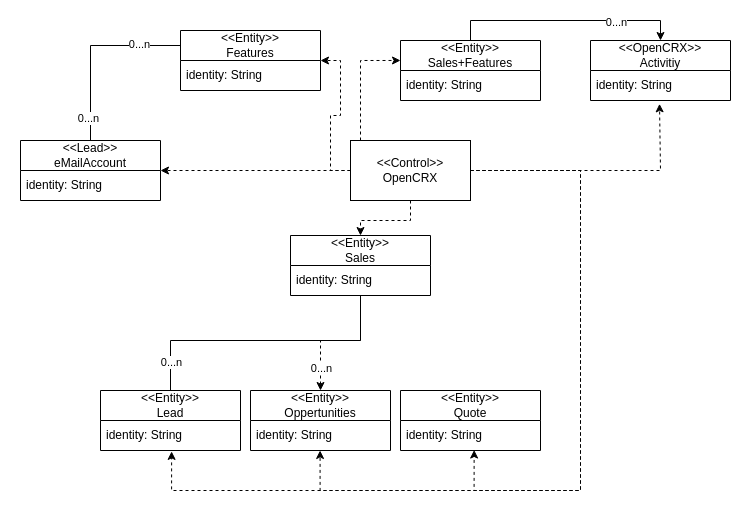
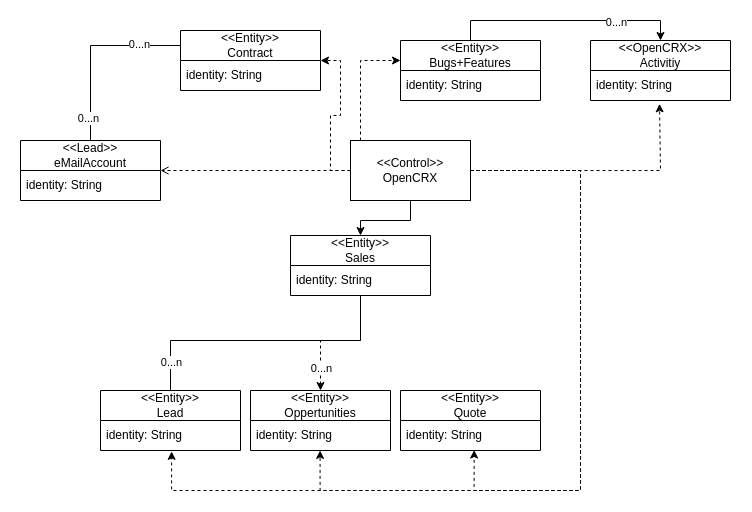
- <mxCell id="7" value="&lt;div&gt;&amp;lt;&amp;lt;Entity&amp;gt;&amp;gt;&lt;/div&gt;Features" style="swimlane;fontStyle=0;childLayout=stackLayout;horizontal=1;startSize=30;horizontalStack=0;resizeParent=1;resizeParentMax=0;resizeLast=0;collapsible=1;marginBottom=0;whiteSpace=wrap;html=1;" vertex="1" parent="1"><mxGeometry x="180" y="30" width="140" height="60" as="geometry" /></mxCell>
+ <mxCell id="7" value="&lt;div&gt;&amp;lt;&amp;lt;Entity&amp;gt;&amp;gt;&lt;/div&gt;Contract" style="swimlane;fontStyle=0;childLayout=stackLayout;horizontal=1;startSize=30;horizontalStack=0;resizeParent=1;resizeParentMax=0;resizeLast=0;collapsible=1;marginBottom=0;whiteSpace=wrap;html=1;" vertex="1" parent="1"><mxGeometry x="180" y="30" width="140" height="60" as="geometry" /></mxCell>
- <mxCell id="22" value="&lt;div&gt;&amp;lt;&amp;lt;Entity&amp;gt;&amp;gt;&lt;/div&gt;Sales+Features" style="swimlane;fontStyle=0;childLayout=stackLayout;horizontal=1;startSize=30;horizontalStack=0;resizeParent=1;resizeParentMax=0;resizeLast=0;collapsible=1;marginBottom=0;whiteSpace=wrap;html=1;" vertex="1" parent="1"><mxGeometry x="400" y="40" width="140" height="60" as="geometry" /></mxCell>
+ <mxCell id="22" value="&lt;div&gt;&amp;lt;&amp;lt;Entity&amp;gt;&amp;gt;&lt;/div&gt;Bugs+Features" style="swimlane;fontStyle=0;childLayout=stackLayout;horizontal=1;startSize=30;horizontalStack=0;resizeParent=1;resizeParentMax=0;resizeLast=0;collapsible=1;marginBottom=0;whiteSpace=wrap;html=1;" vertex="1" parent="1"><mxGeometry x="400" y="40" width="140" height="60" as="geometry" /></mxCell>
- <mxCell id="4" style="edgeStyle=orthogonalEdgeStyle;rounded=0;orthogonalLoop=1;jettySize=auto;html=1;entryX=1;entryY=0.5;entryDx=0;entryDy=0;dashed=1;" edge="1" parent="1" source="6" target="12"><mxGeometry relative="1" as="geometry" /></mxCell>
+ <mxCell id="4" style="edgeStyle=orthogonalEdgeStyle;rounded=0;orthogonalLoop=1;jettySize=auto;html=1;entryX=1;entryY=0.5;entryDx=0;entryDy=0;dashed=1;endArrow=open;" edge="1" parent="1" source="6" target="12"><mxGeometry relative="1" as="geometry" /></mxCell>
- <mxCell id="3" style="edgeStyle=orthogonalEdgeStyle;rounded=0;orthogonalLoop=1;jettySize=auto;html=1;entryX=0.5;entryY=0;entryDx=0;entryDy=0;dashed=1;" edge="1" parent="1" source="6" target="28"><mxGeometry relative="1" as="geometry" /></mxCell>
+ <mxCell id="3" style="edgeStyle=orthogonalEdgeStyle;rounded=0;orthogonalLoop=1;jettySize=auto;html=1;entryX=0.5;entryY=0;entryDx=0;entryDy=0;dashed=0;" edge="1" parent="1" source="6" target="28"><mxGeometry relative="1" as="geometry" /></mxCell>
